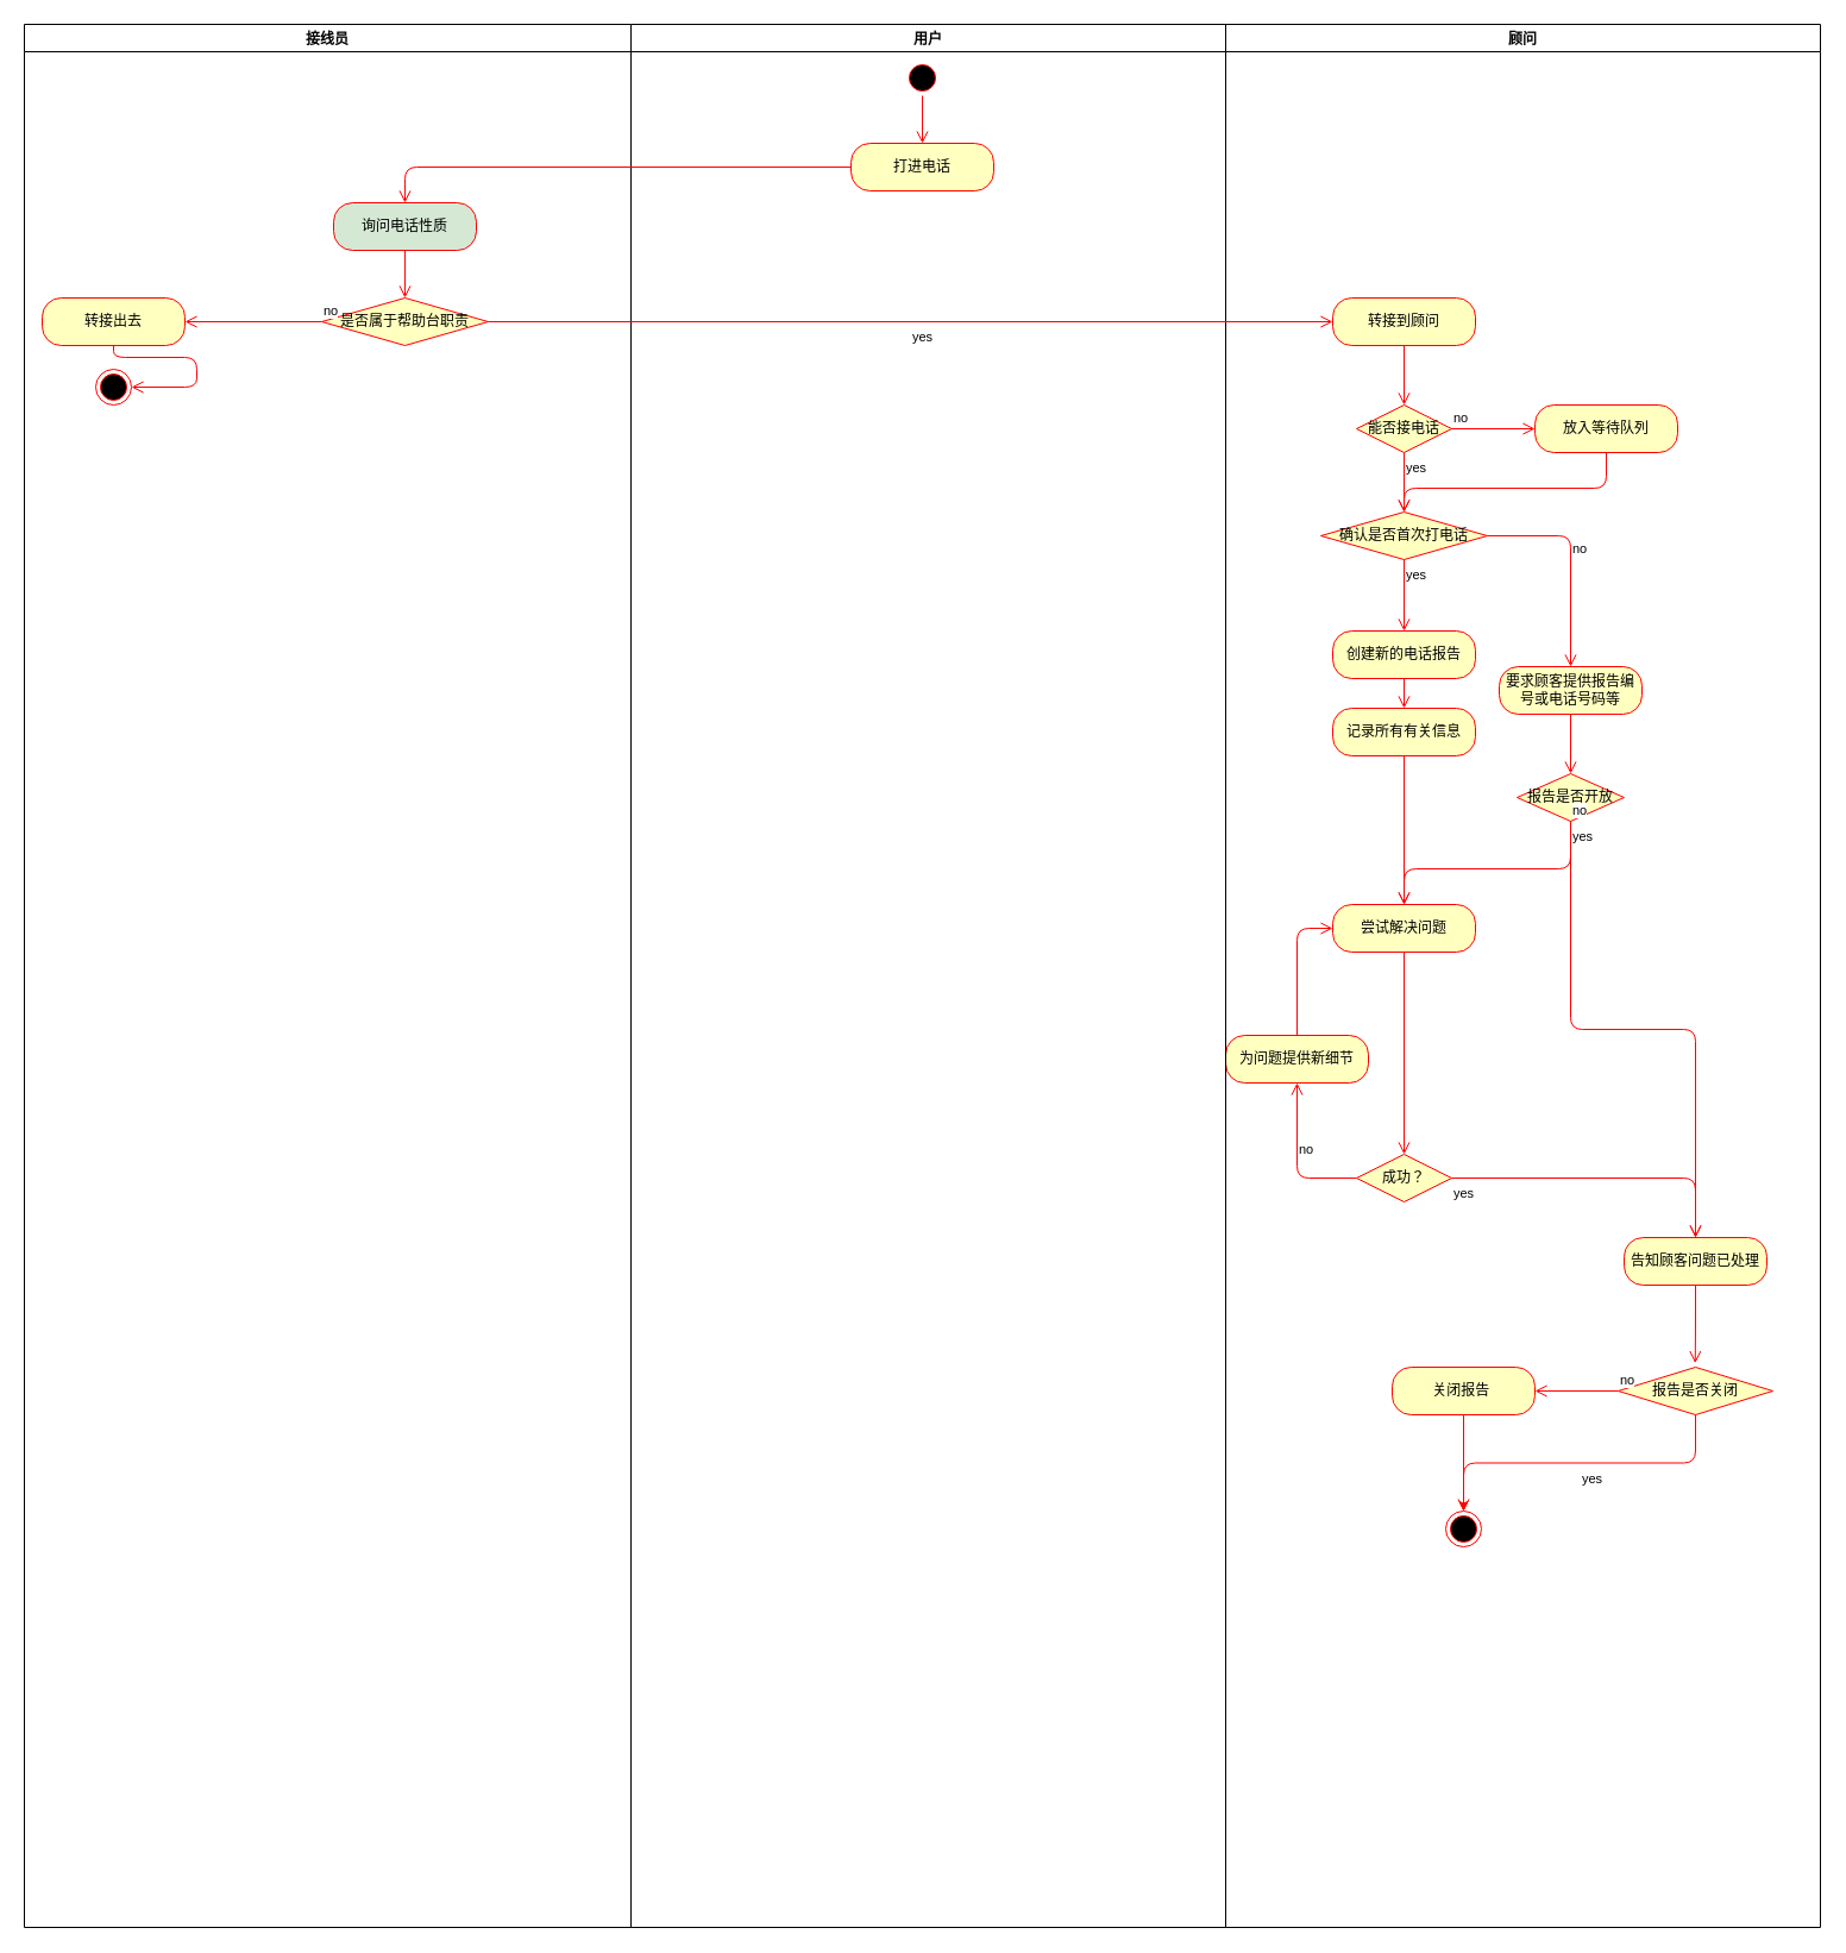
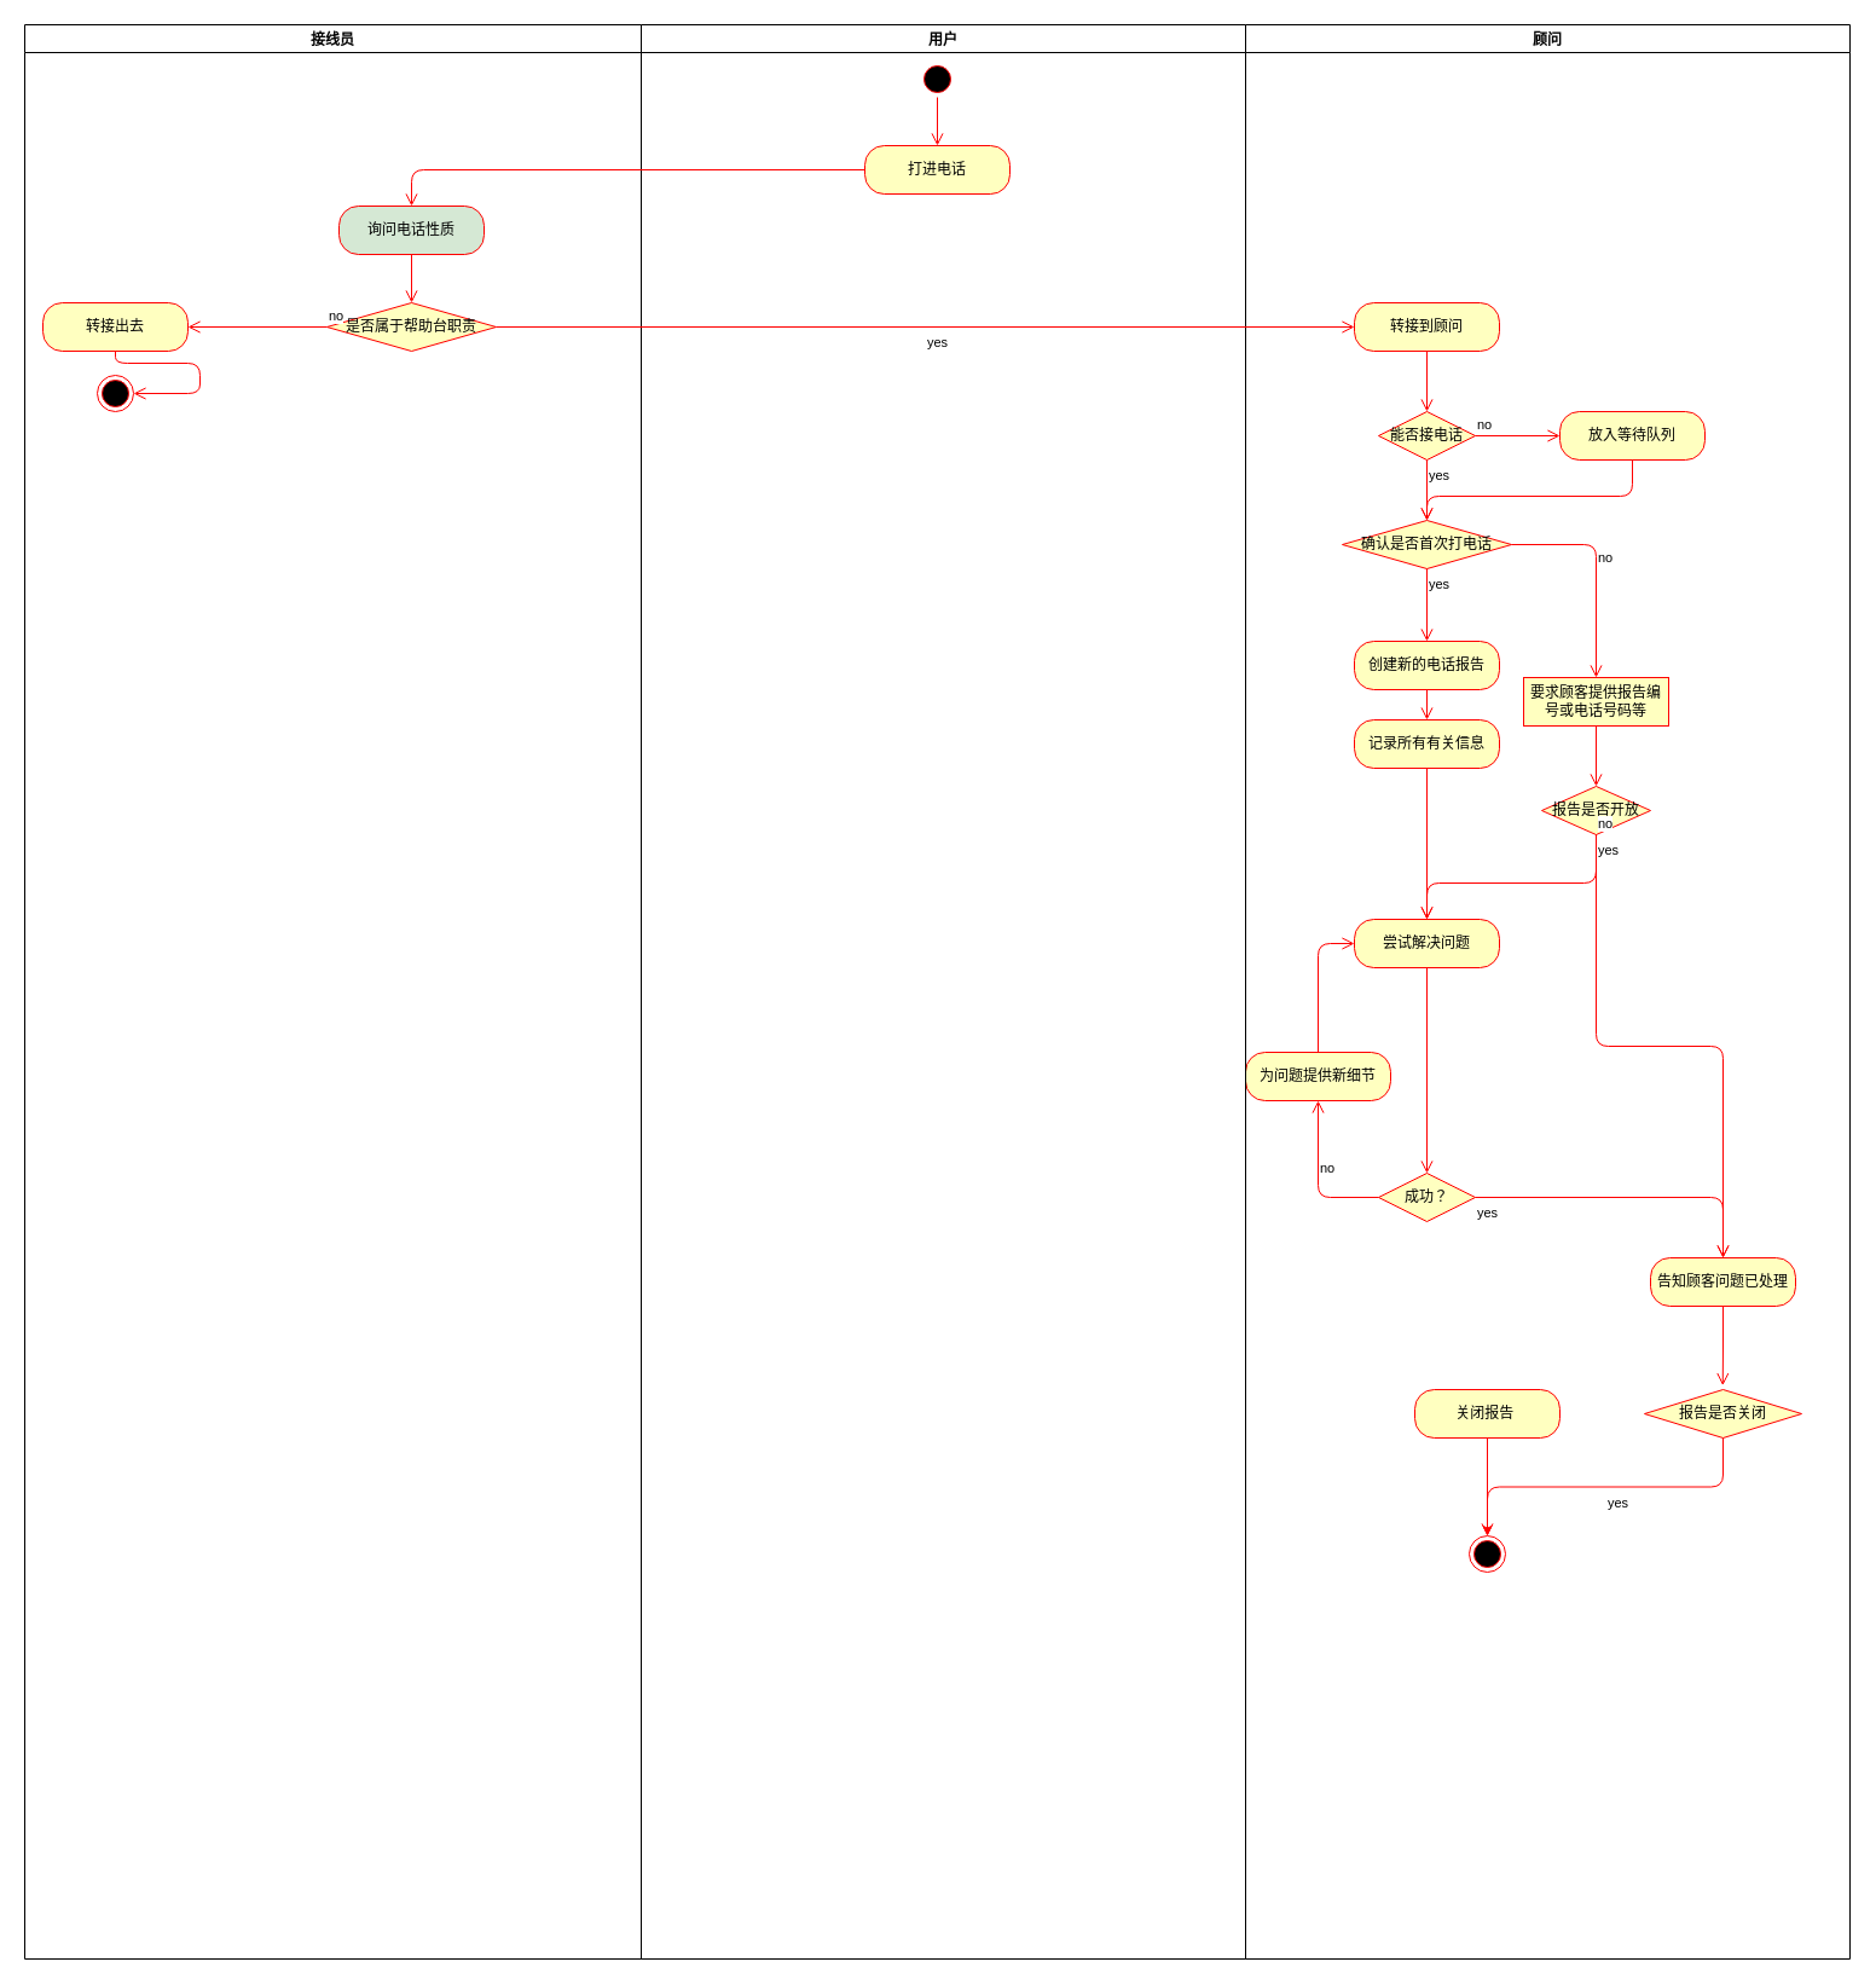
- <mxCell id="25" value="要求顾客提供报告编号或电话号码等" style="rounded=1;whiteSpace=wrap;html=1;arcSize=40;fontColor=#000000;fillColor=#ffffc0;strokeColor=#ff0000;" vertex="1" parent="10"><mxGeometry x="230" y="540" width="120" height="40" as="geometry" /></mxCell>
+ <mxCell id="25" value="要求顾客提供报告编号或电话号码等" style="whiteSpace=wrap;html=1;arcSize=40;fontColor=#000000;fillColor=#ffffc0;strokeColor=#ff0000;rounded=0;" vertex="1" parent="10"><mxGeometry x="230" y="540" width="120" height="40" as="geometry" /></mxCell>
- <mxCell id="42" value="no" style="edgeStyle=orthogonalEdgeStyle;html=1;align=left;verticalAlign=bottom;endArrow=open;endSize=8;strokeColor=#ff0000;fontColor=#000000;entryX=1;entryY=0.5;entryDx=0;entryDy=0;" edge="1" source="41" parent="10" target="40"><mxGeometry x="-1" relative="1" as="geometry"><mxPoint x="260" y="1150" as="targetPoint" /></mxGeometry></mxCell>
